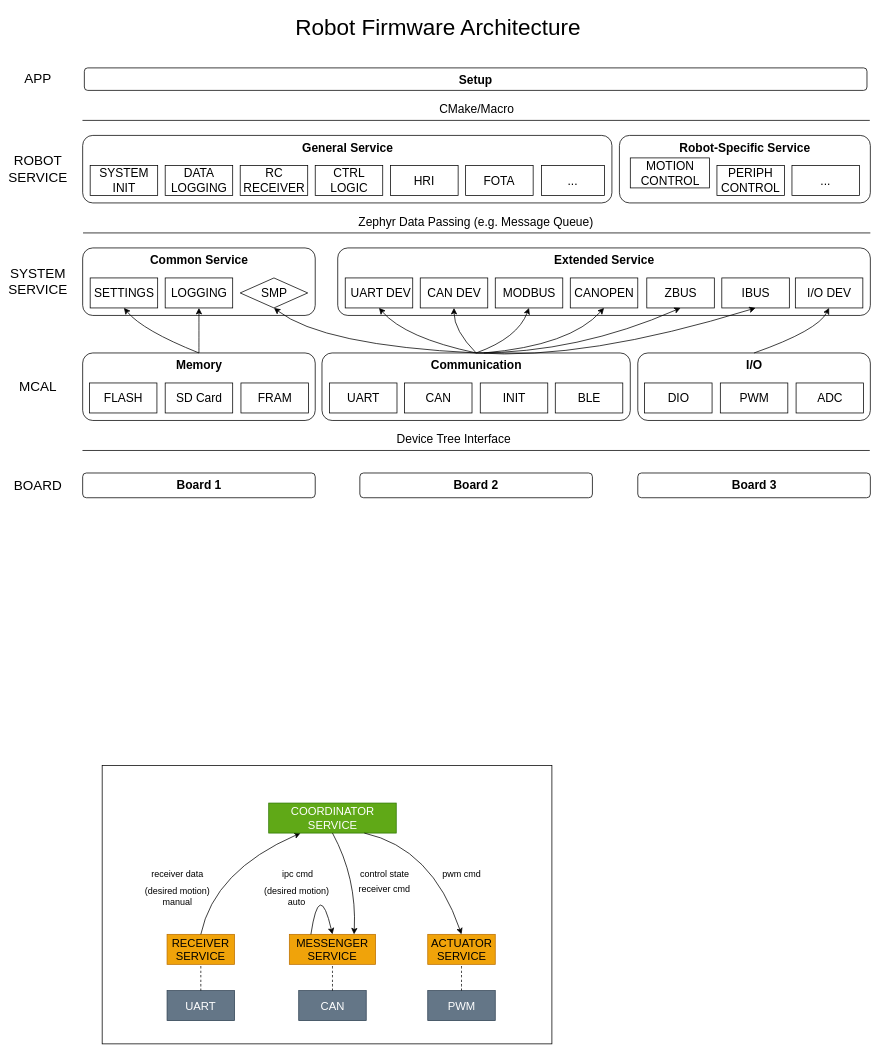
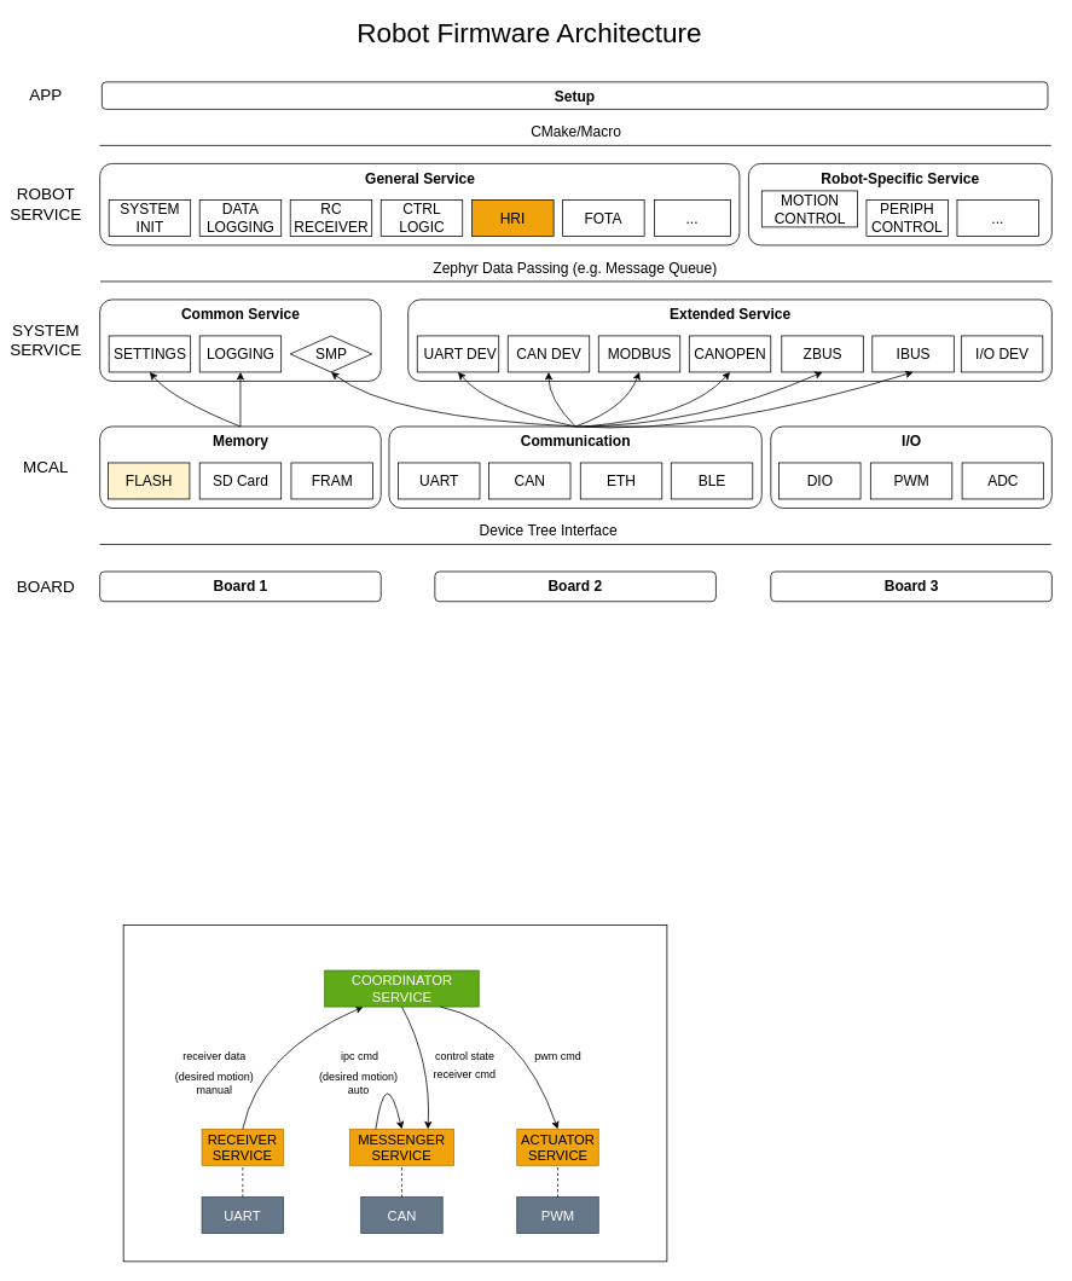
- <mxCell id="61" value="HRI" style="rounded=0;whiteSpace=wrap;html=1;fontFamily=Helvetica;fontSize=16;fontColor=#000000;align=center;" parent="1" vertex="1"><mxGeometry x="520" y="220" width="90" height="40" as="geometry" /></mxCell>
+ <mxCell id="61" value="HRI" style="rounded=0;whiteSpace=wrap;html=1;fontFamily=Helvetica;fontSize=16;fontColor=#000000;align=center;fillColor=#f0a30a;" parent="1" vertex="1"><mxGeometry x="520" y="220" width="90" height="40" as="geometry" /></mxCell>
- <mxCell id="41" value="" style="curved=1;endArrow=classic;html=1;rounded=0;fontSize=16;entryX=0.5;entryY=1;entryDx=0;entryDy=0;exitX=0.5;exitY=0;exitDx=0;exitDy=0;" parent="1" source="17" target="37" edge="1"><mxGeometry width="50" height="50" relative="1" as="geometry"><mxPoint x="654.5" y="480" as="sourcePoint" /><mxPoint x="814.5" y="420" as="targetPoint" /><Array as="points"><mxPoint x="1089.5" y="440" /></Array></mxGeometry></mxCell>
- <mxCell id="15" value="FLASH" style="rounded=0;whiteSpace=wrap;html=1;fontFamily=Helvetica;fontSize=16;fontColor=#000000;align=center;" parent="11" vertex="1"><mxGeometry x="9" y="40" width="90" height="40" as="geometry" /></mxCell>
+ <mxCell id="15" value="FLASH" style="rounded=0;whiteSpace=wrap;html=1;fontFamily=Helvetica;fontSize=16;fontColor=#000000;align=center;fillColor=#fff2cc;" parent="11" vertex="1"><mxGeometry x="9" y="40" width="90" height="40" as="geometry" /></mxCell>
- <mxCell id="27" value="INIT" style="rounded=0;whiteSpace=wrap;html=1;fontFamily=Helvetica;fontSize=16;fontColor=#000000;align=center;" parent="1" vertex="1"><mxGeometry x="639.5" y="510" width="90" height="40" as="geometry" /></mxCell>
+ <mxCell id="27" value="ETH" style="rounded=0;whiteSpace=wrap;html=1;fontFamily=Helvetica;fontSize=16;fontColor=#000000;align=center;" parent="1" vertex="1"><mxGeometry x="639.5" y="510" width="90" height="40" as="geometry" /></mxCell>
